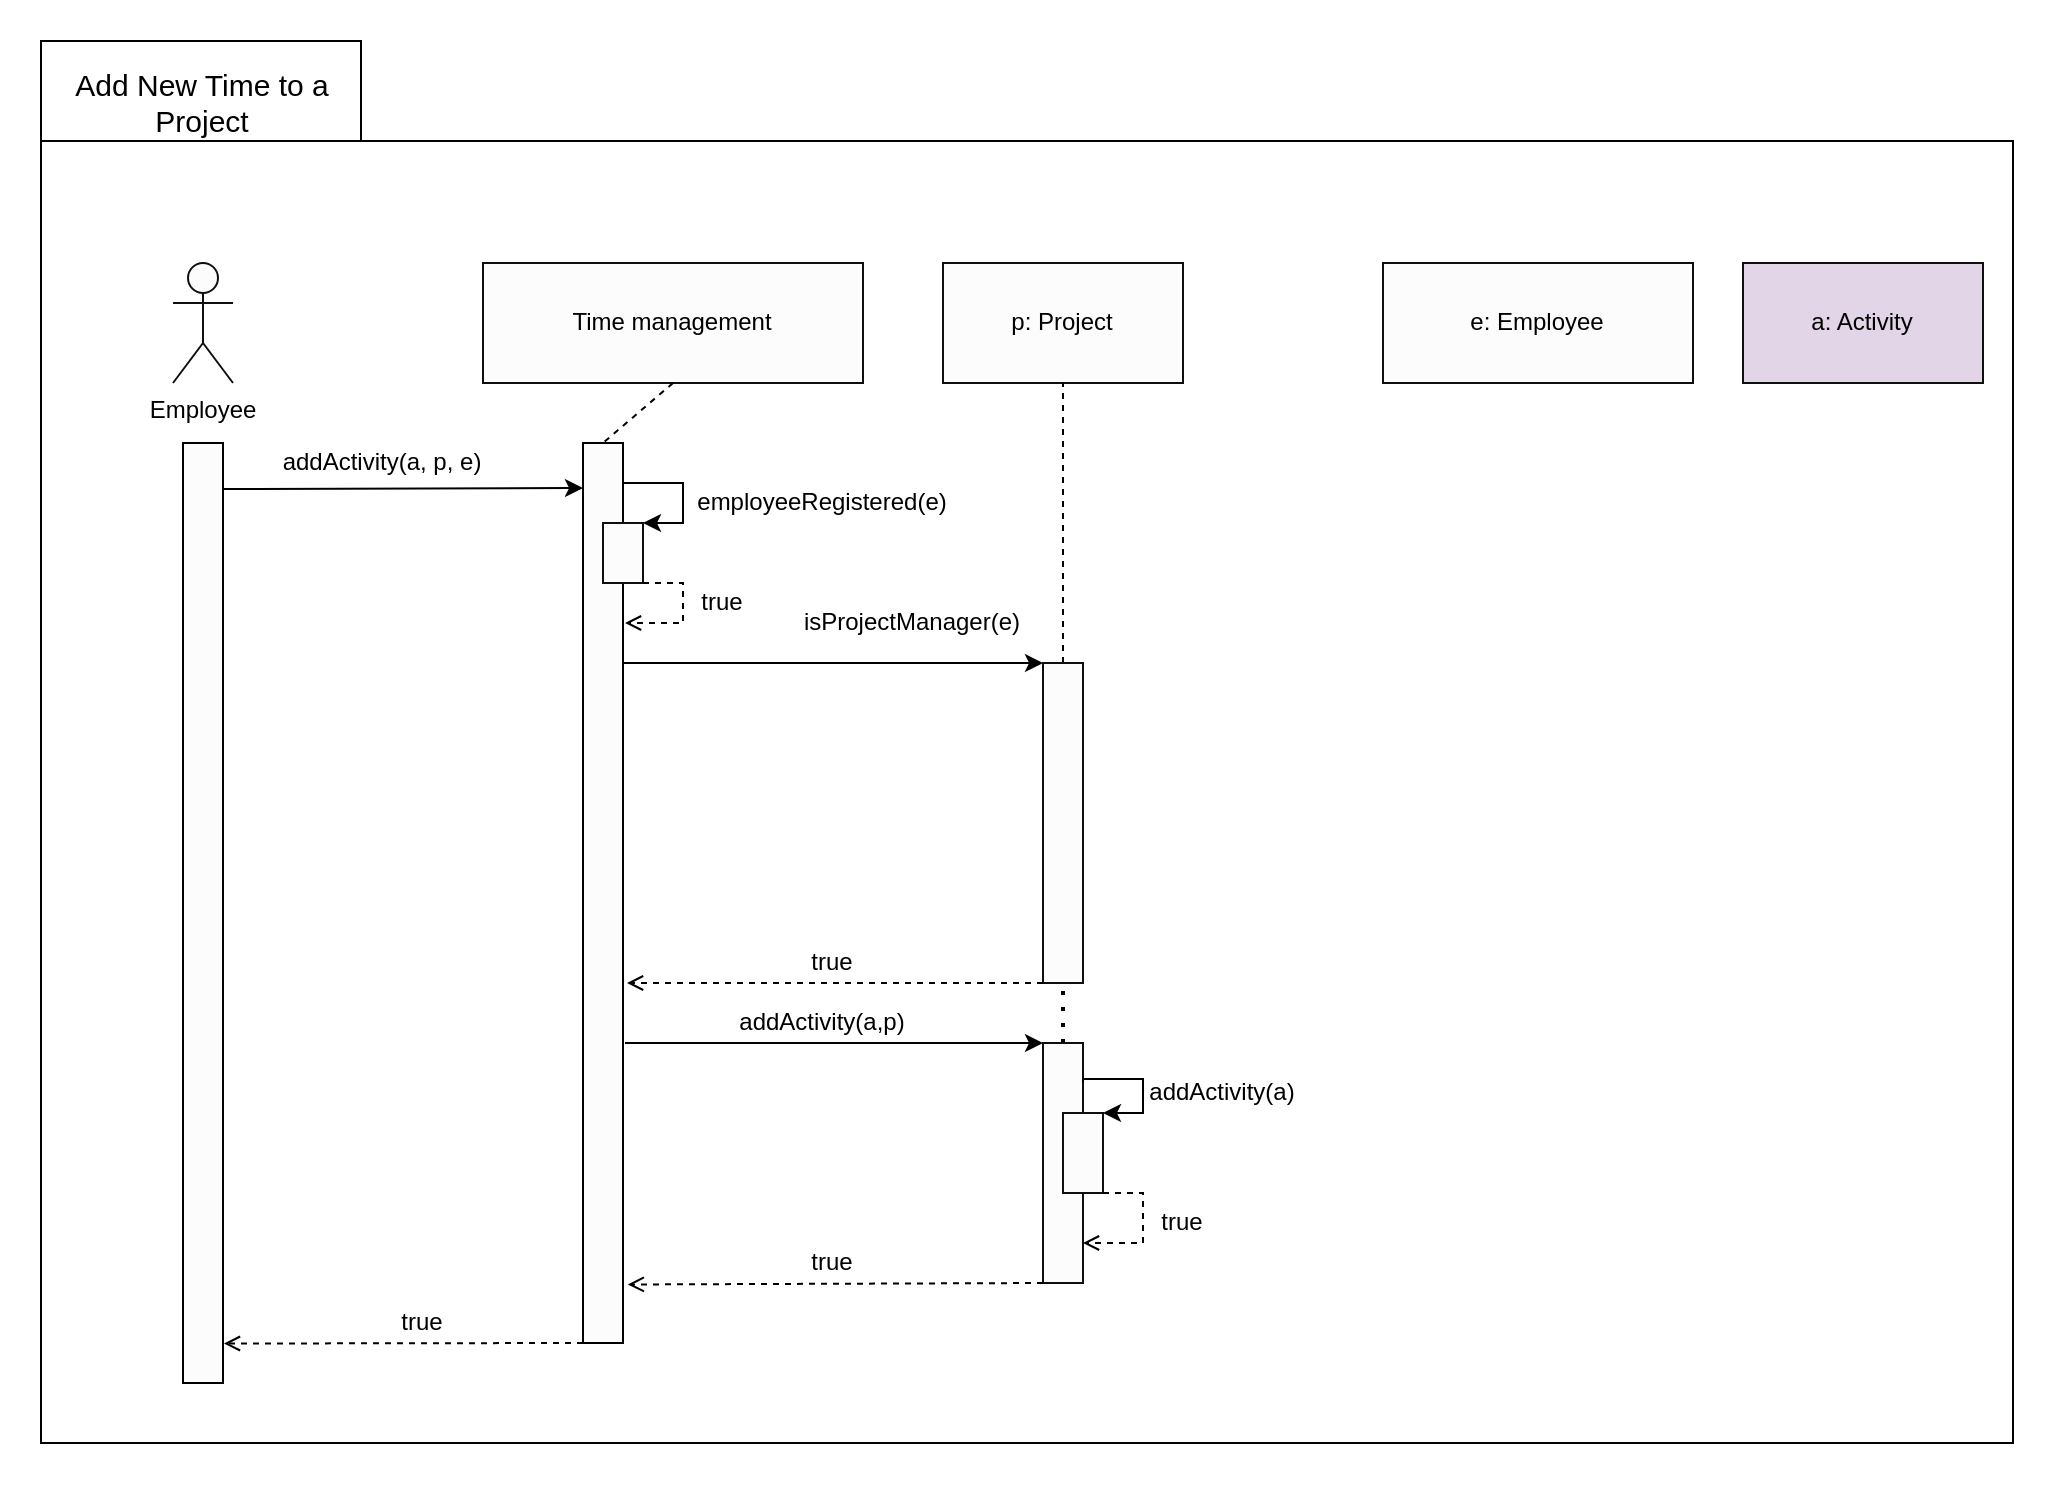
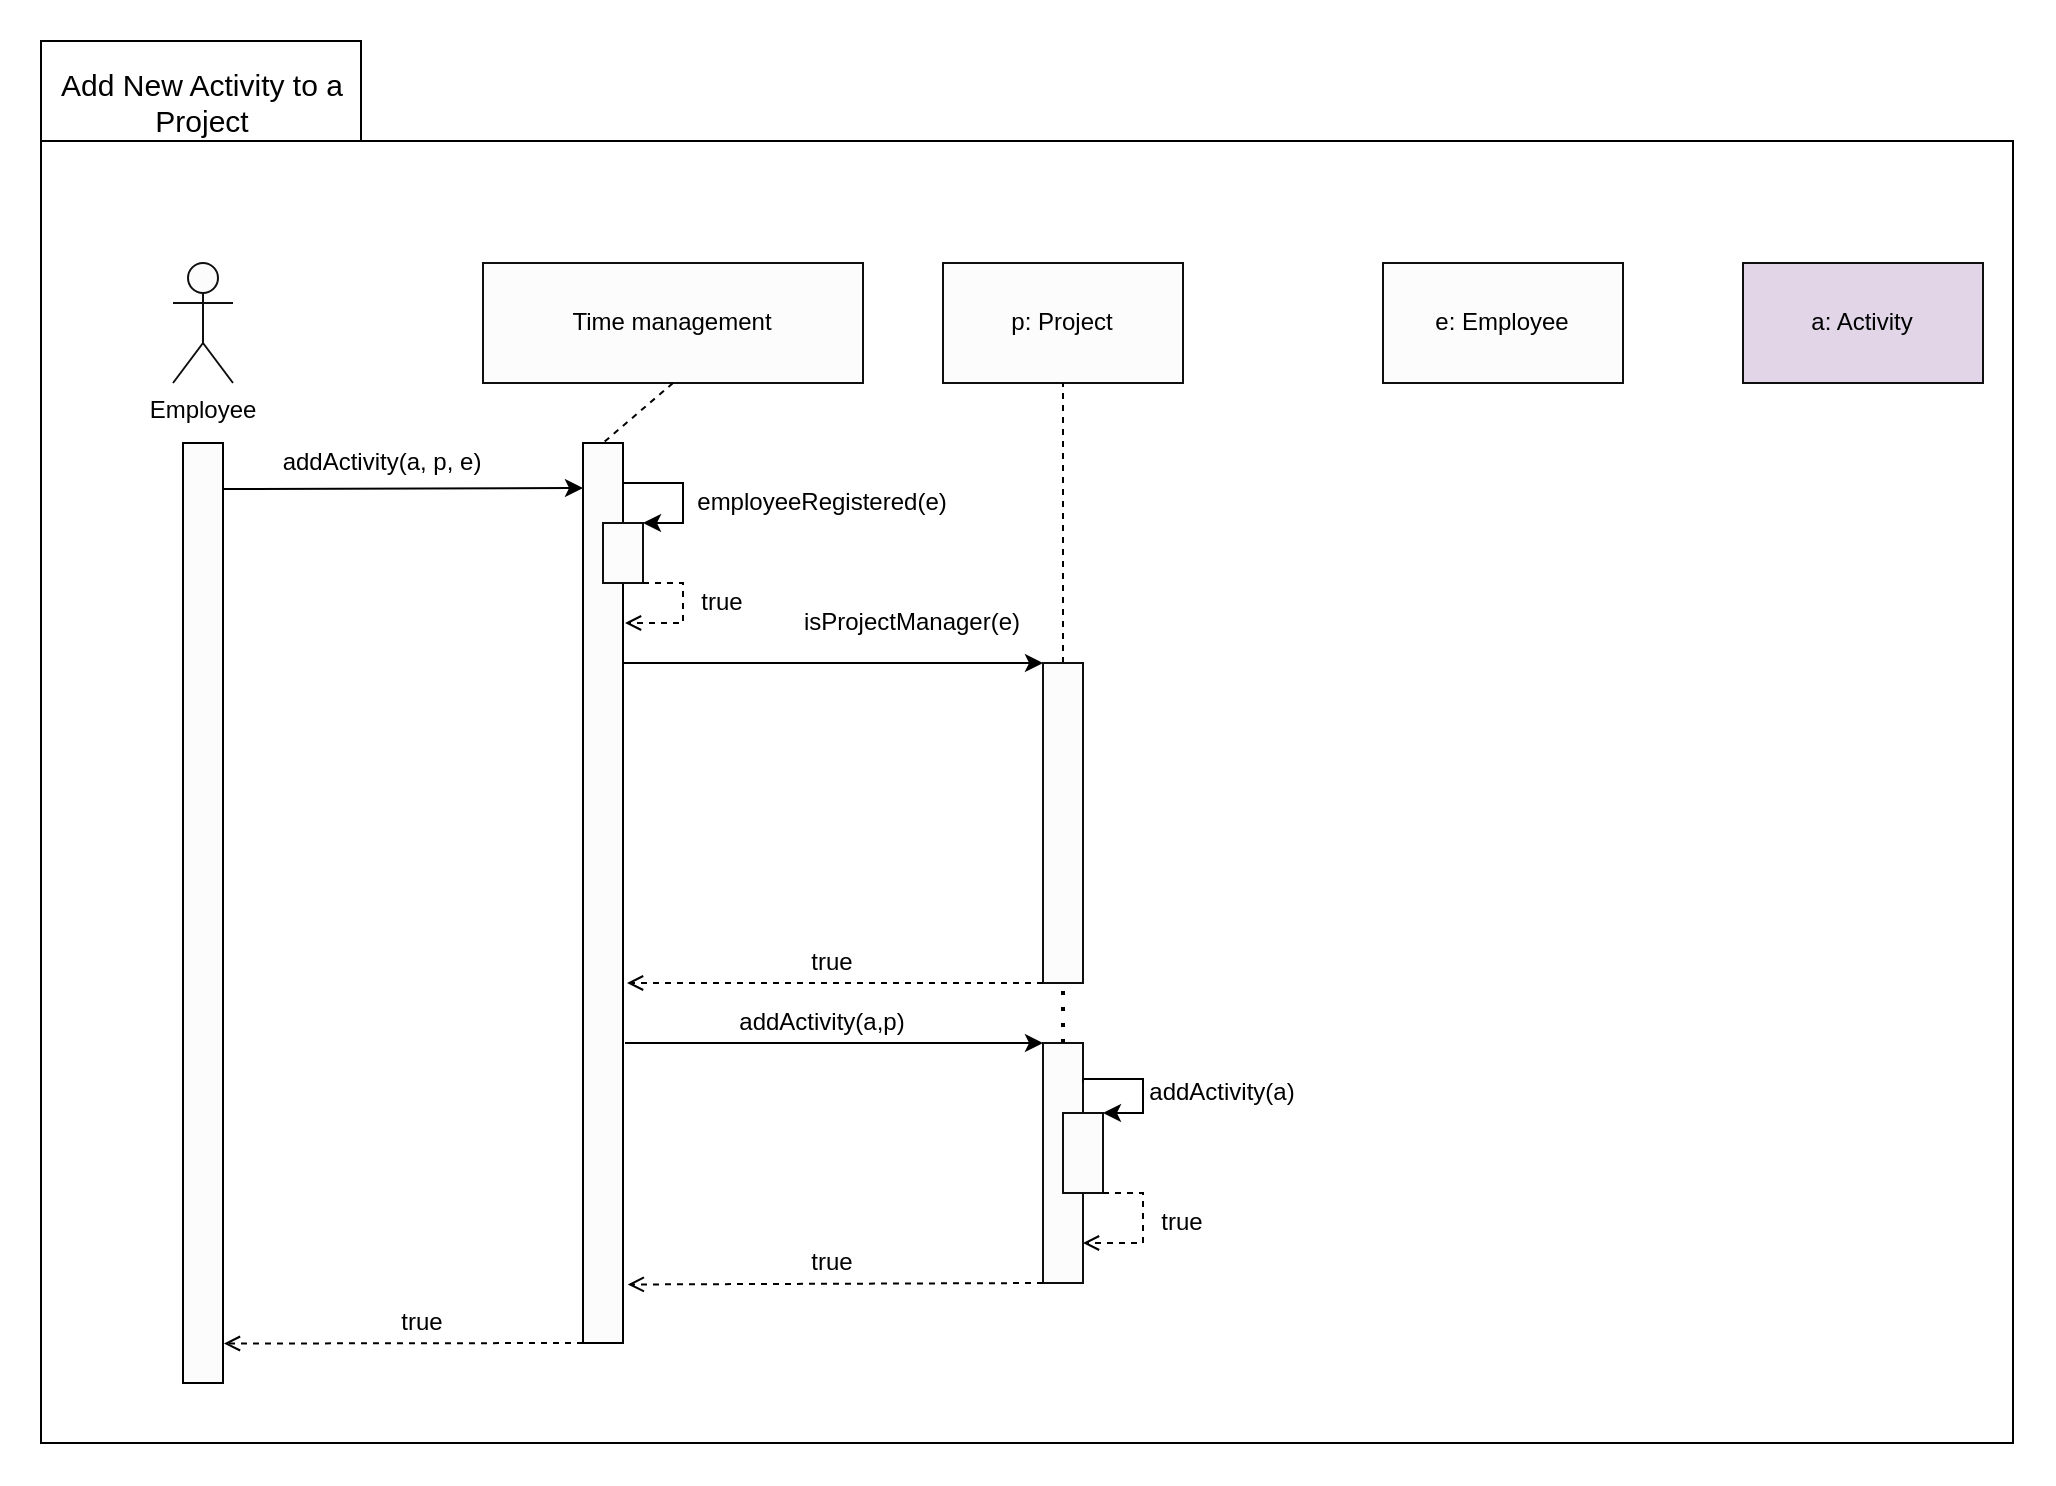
- <mxCell id="37" value="&lt;font style=&quot;font-size: 15px&quot;&gt;Add New Time to a Project&lt;/font&gt;" style="text;html=1;strokeColor=none;fillColor=none;align=center;verticalAlign=middle;whiteSpace=wrap;rounded=0;" parent="1" vertex="1"><mxGeometry x="26" y="41" width="150" height="20" as="geometry" /></mxCell>
+ <mxCell id="37" value="&lt;font style=&quot;font-size: 15px&quot;&gt;Add New Activity to a Project&lt;/font&gt;" style="text;html=1;strokeColor=none;fillColor=none;align=center;verticalAlign=middle;whiteSpace=wrap;rounded=0;" parent="1" vertex="1"><mxGeometry x="26" y="41" width="150" height="20" as="geometry" /></mxCell>
- <mxCell id="7" value="e: Employee" style="rounded=0;whiteSpace=wrap;html=1;fillColor=#FCFCFC;strokeColor=#0F0F0F;" parent="1" vertex="1"><mxGeometry x="691" y="131" width="155" height="60" as="geometry" /></mxCell>
+ <mxCell id="7" value="e: Employee" style="rounded=0;whiteSpace=wrap;html=1;fillColor=#FCFCFC;strokeColor=#0F0F0F;" parent="1" vertex="1"><mxGeometry x="691" y="131" width="120" height="60" as="geometry" /></mxCell>
